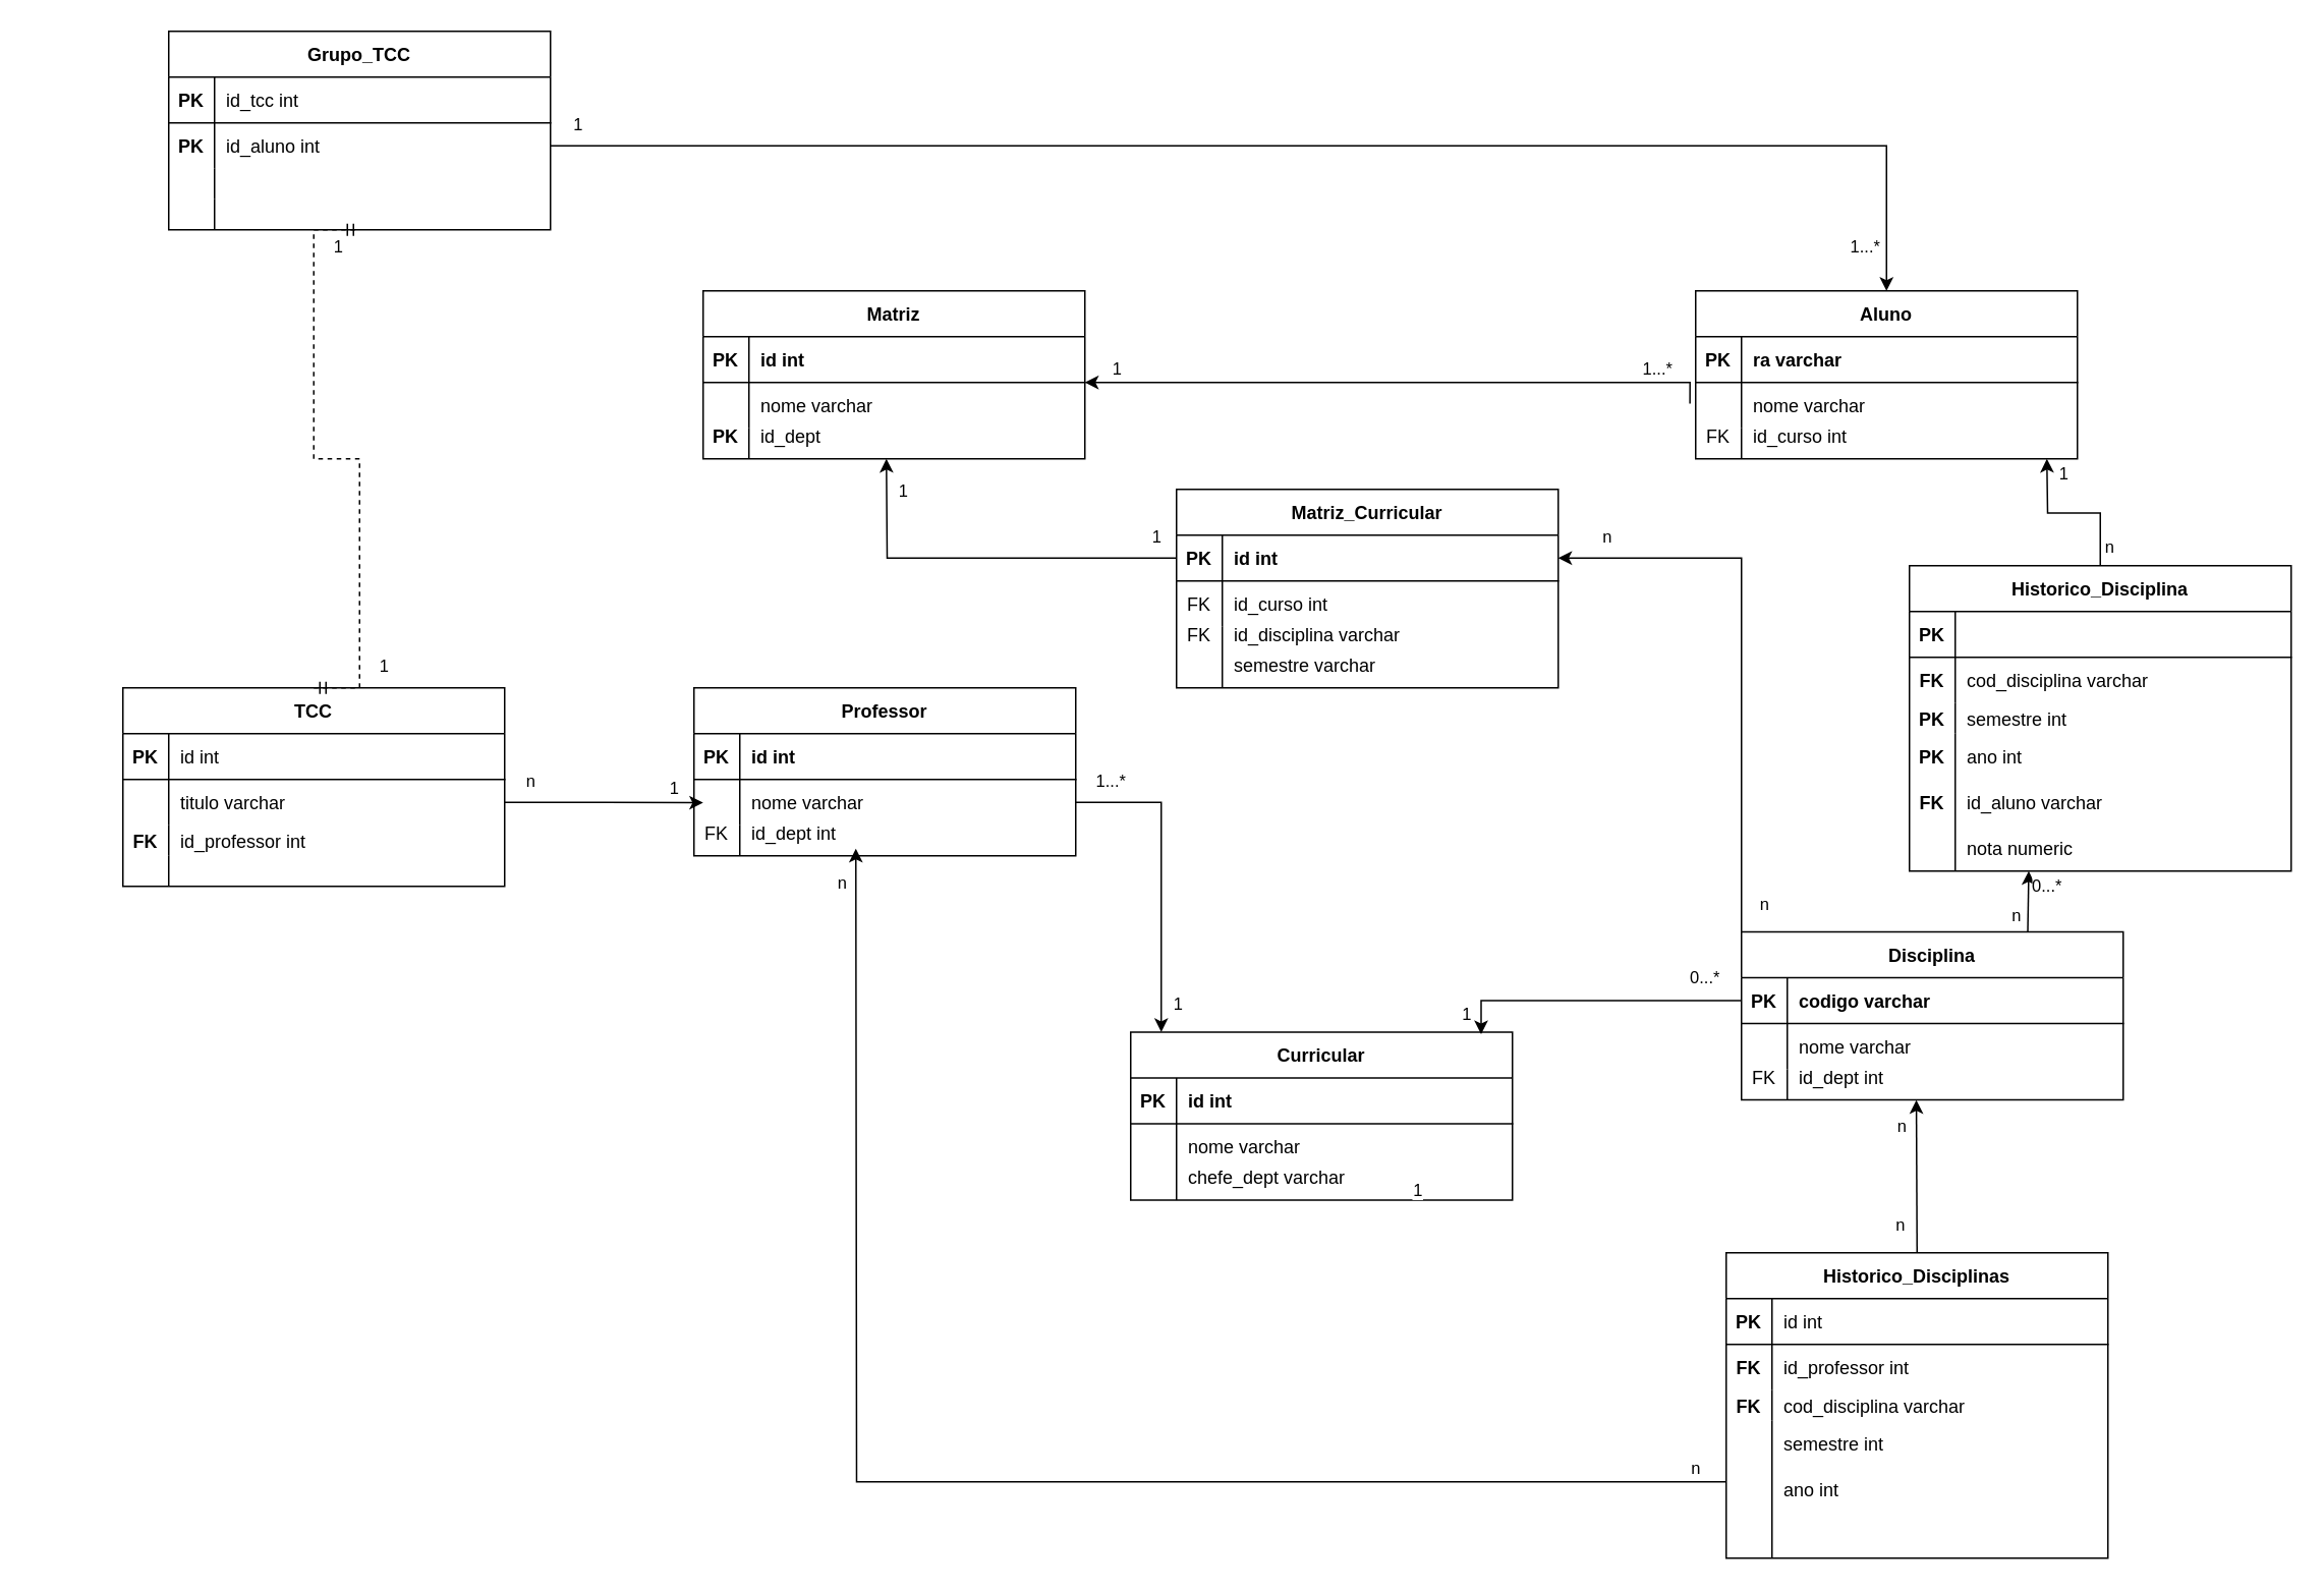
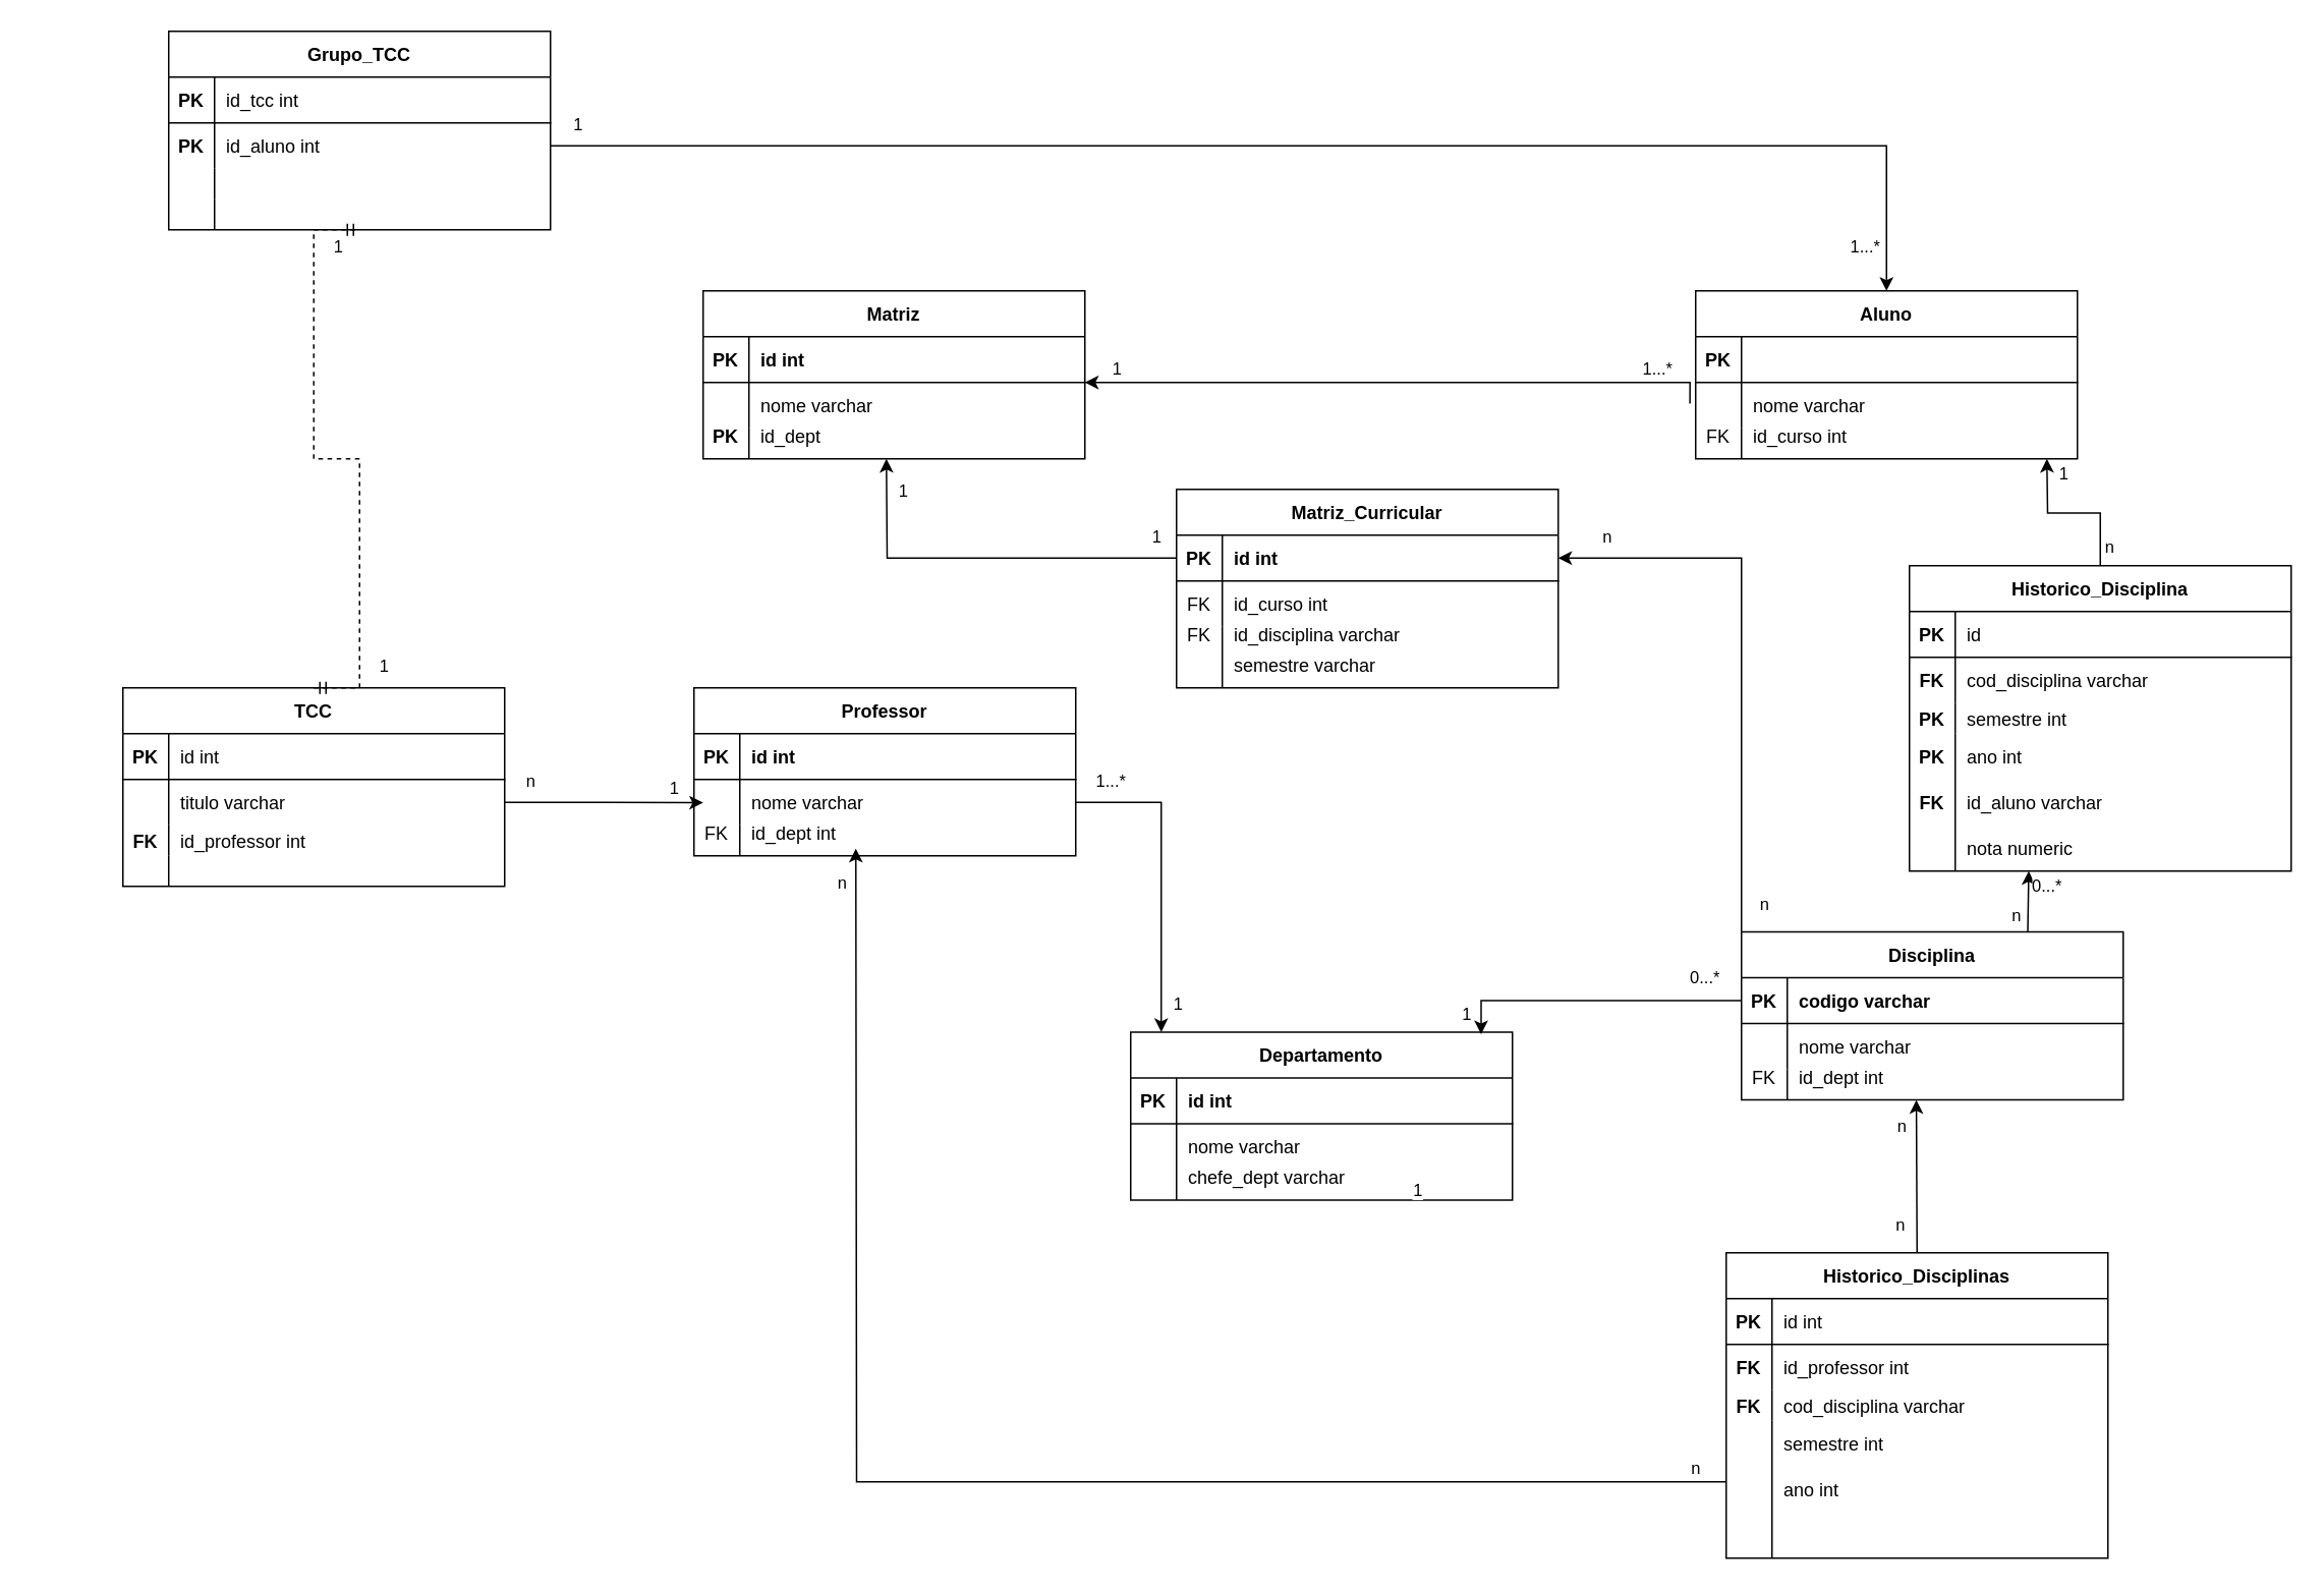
- <mxCell id="58" value="ra varchar" style="shape=partialRectangle;overflow=hidden;connectable=0;fillColor=none;top=0;left=0;bottom=0;right=0;align=left;spacingLeft=6;fontStyle=1;" parent="1" vertex="1"><mxGeometry x="1140" y="220" width="220" height="30" as="geometry"><mxRectangle width="220" height="30" as="alternateBounds" /></mxGeometry></mxCell>
+ <mxCell id="86" value="id" style="shape=partialRectangle;overflow=hidden;connectable=0;fillColor=none;top=0;left=0;bottom=0;right=0;align=left;spacingLeft=6;" parent="1" vertex="1"><mxGeometry x="1280" y="400" width="220" height="30" as="geometry"><mxRectangle width="220" height="30" as="alternateBounds" /></mxGeometry></mxCell>
- <mxCell id="11" value="Curricular" style="shape=table;startSize=30;container=1;collapsible=1;childLayout=tableLayout;fixedRows=1;rowLines=0;fontStyle=1;align=center;resizeLast=1;" parent="1" vertex="1"><mxGeometry x="740" y="675.43" width="250" height="110" as="geometry" /></mxCell>
+ <mxCell id="11" value="Departamento" style="shape=table;startSize=30;container=1;collapsible=1;childLayout=tableLayout;fixedRows=1;rowLines=0;fontStyle=1;align=center;resizeLast=1;" parent="1" vertex="1"><mxGeometry x="740" y="675.43" width="250" height="110" as="geometry" /></mxCell>
